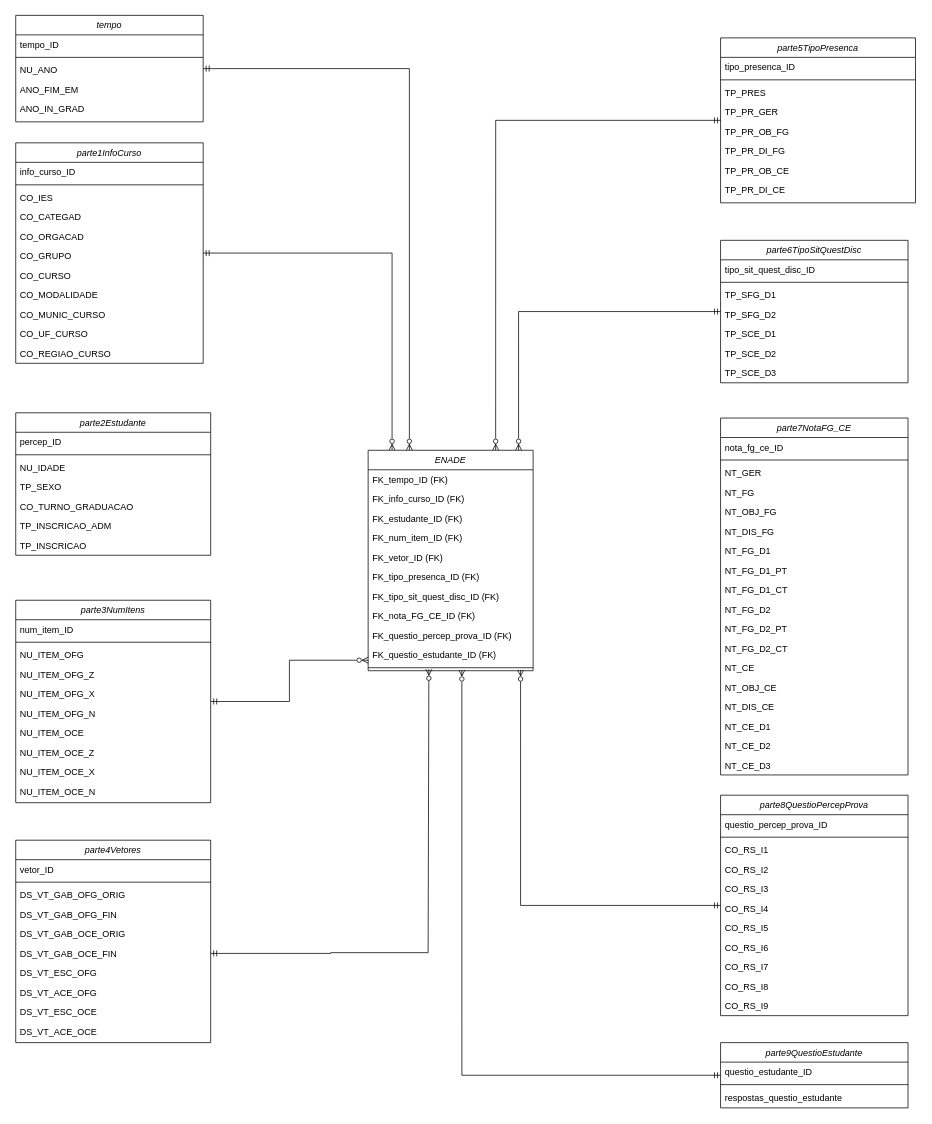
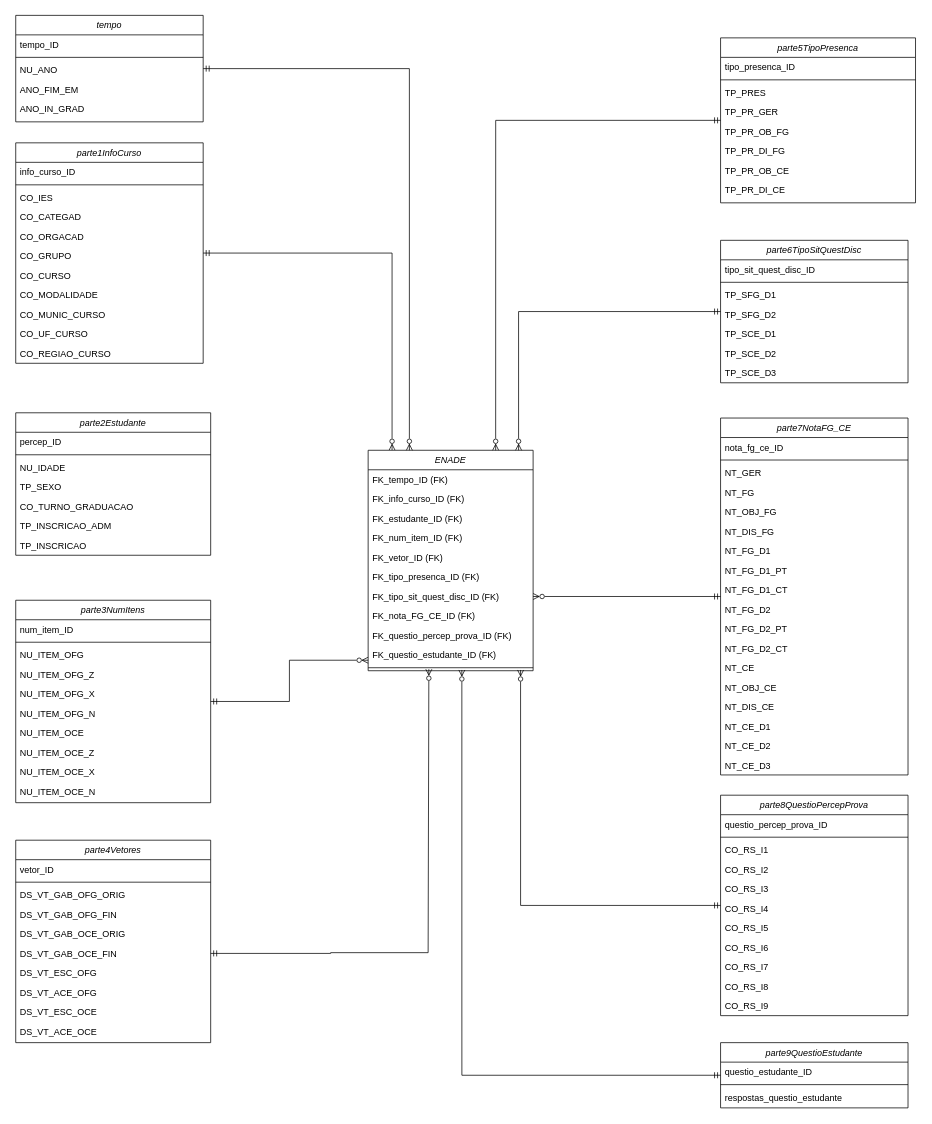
+ <mxCell id="76" style="edgeStyle=orthogonalEdgeStyle;rounded=0;orthogonalLoop=1;jettySize=auto;html=1;entryX=1;entryY=0.5;entryDx=0;entryDy=0;startArrow=ERmandOne;startFill=0;endArrow=ERzeroToMany;endFill=0;" edge="1" parent="1" source="77" target="22"><mxGeometry relative="1" as="geometry" /></mxCell>
